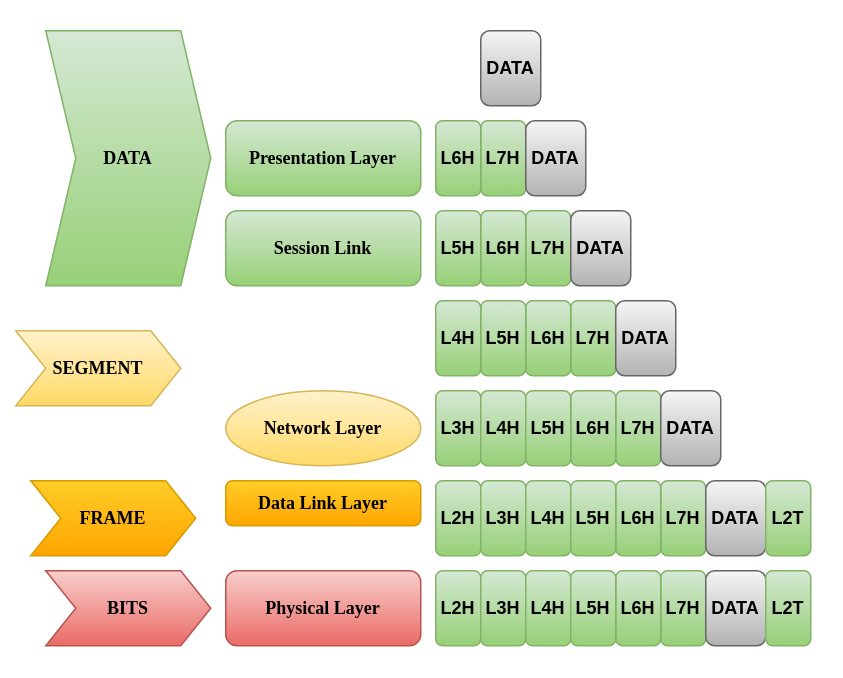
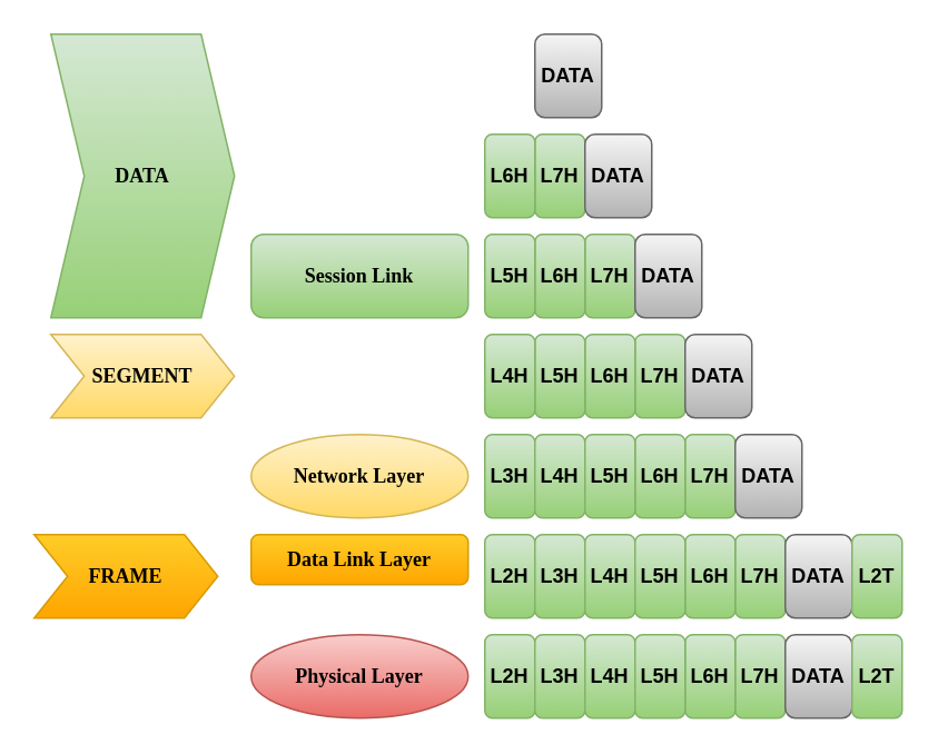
- <mxCell id="6" value="&lt;font face=&quot;Verdana&quot;&gt;&lt;b&gt;Presentation Layer&lt;/b&gt;&lt;/font&gt;" style="rounded=1;whiteSpace=wrap;html=1;fillColor=#d5e8d4;strokeColor=#82b366;gradientColor=#97d077;" vertex="1" parent="1"><mxGeometry x="150" y="80" width="130" height="50" as="geometry" /></mxCell>
- <mxCell id="9" value="SEGMENT" style="shape=step;perimeter=stepPerimeter;whiteSpace=wrap;html=1;fixedSize=1;fontFamily=Verdana;strokeColor=#d6b656;fillColor=#fff2cc;gradientColor=#ffd966;fontStyle=1" vertex="1" parent="1"><mxGeometry x="10" y="220" width="110" height="50" as="geometry" /></mxCell>
+ <mxCell id="9" value="SEGMENT" style="shape=step;perimeter=stepPerimeter;whiteSpace=wrap;html=1;fixedSize=1;fontFamily=Verdana;strokeColor=#d6b656;fillColor=#fff2cc;gradientColor=#ffd966;fontStyle=1" vertex="1" parent="1"><mxGeometry x="30" y="200" width="110" height="50" as="geometry" /></mxCell>
- <mxCell id="7" value="BITS" style="shape=step;perimeter=stepPerimeter;whiteSpace=wrap;html=1;fixedSize=1;fontFamily=Verdana;strokeColor=#b85450;fillColor=#f8cecc;gradientColor=#ea6b66;fontStyle=1" vertex="1" parent="1"><mxGeometry x="30" y="380" width="110" height="50" as="geometry" /></mxCell>
- <mxCell id="2" value="&lt;font face=&quot;Verdana&quot;&gt;&lt;b&gt;Physical Layer&lt;/b&gt;&lt;/font&gt;" style="rounded=1;whiteSpace=wrap;html=1;fillColor=#f8cecc;strokeColor=#b85450;gradientColor=#ea6b66;" vertex="1" parent="1"><mxGeometry x="150" y="380" width="130" height="50" as="geometry" /></mxCell>
+ <mxCell id="2" value="&lt;font face=&quot;Verdana&quot;&gt;&lt;b&gt;Physical Layer&lt;/b&gt;&lt;/font&gt;" style="ellipse;whiteSpace=wrap;html=1;fillColor=#f8cecc;strokeColor=#b85450;gradientColor=#ea6b66;" vertex="1" parent="1"><mxGeometry x="150" y="380" width="130" height="50" as="geometry" /></mxCell>
